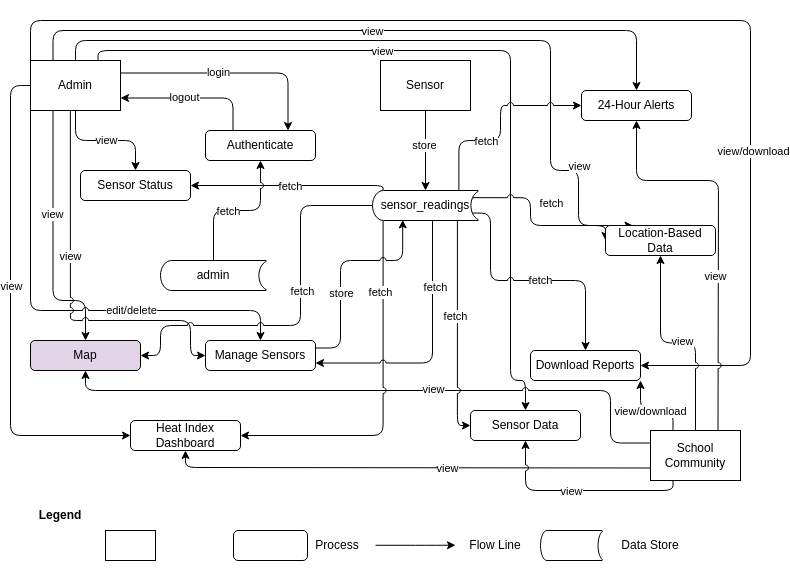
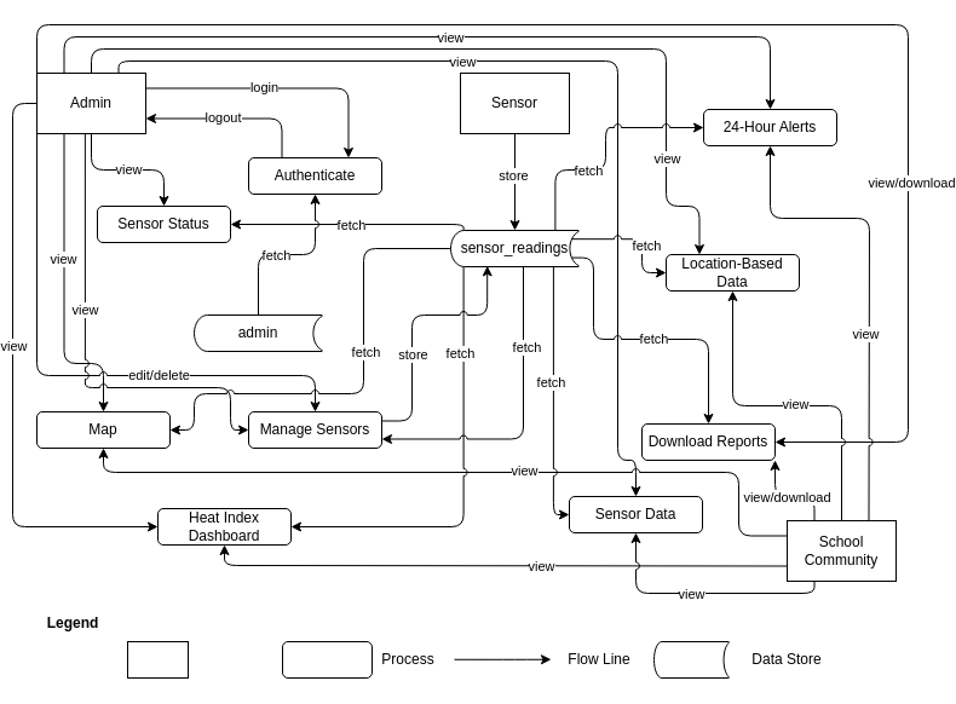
- <mxCell id="77" value="Location-Based Data" style="rounded=1;whiteSpace=wrap;html=1;" vertex="1" parent="1"><mxGeometry x="595" y="225" width="110" height="30" as="geometry" /></mxCell>
+ <mxCell id="77" value="Location-Based Data" style="rounded=1;whiteSpace=wrap;html=1;" vertex="1" parent="1"><mxGeometry x="540" y="210" width="110" height="30" as="geometry" /></mxCell>
- <mxCell id="71" value="Map" style="rounded=1;whiteSpace=wrap;html=1;fillColor=#e1d5e7;" vertex="1" parent="1"><mxGeometry x="20" y="340" width="110" height="30" as="geometry" /></mxCell>
+ <mxCell id="71" value="Map" style="rounded=1;whiteSpace=wrap;html=1;" vertex="1" parent="1"><mxGeometry x="20" y="340" width="110" height="30" as="geometry" /></mxCell>
